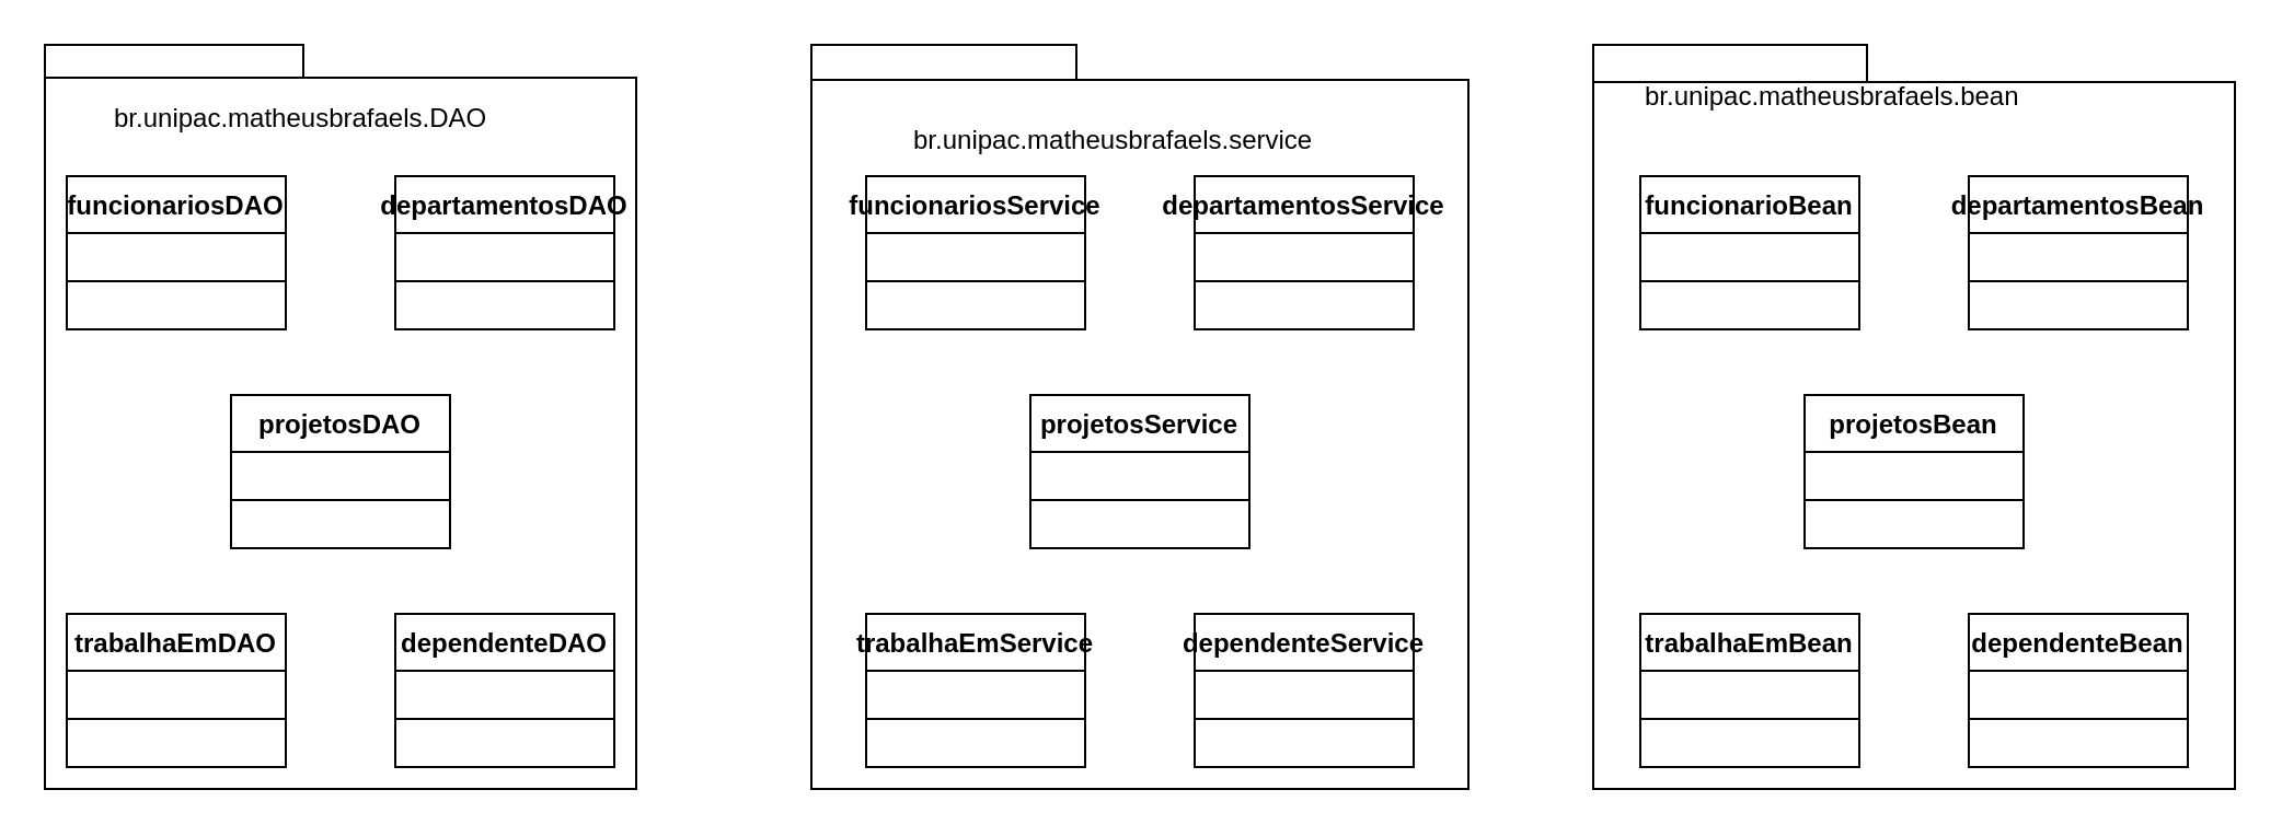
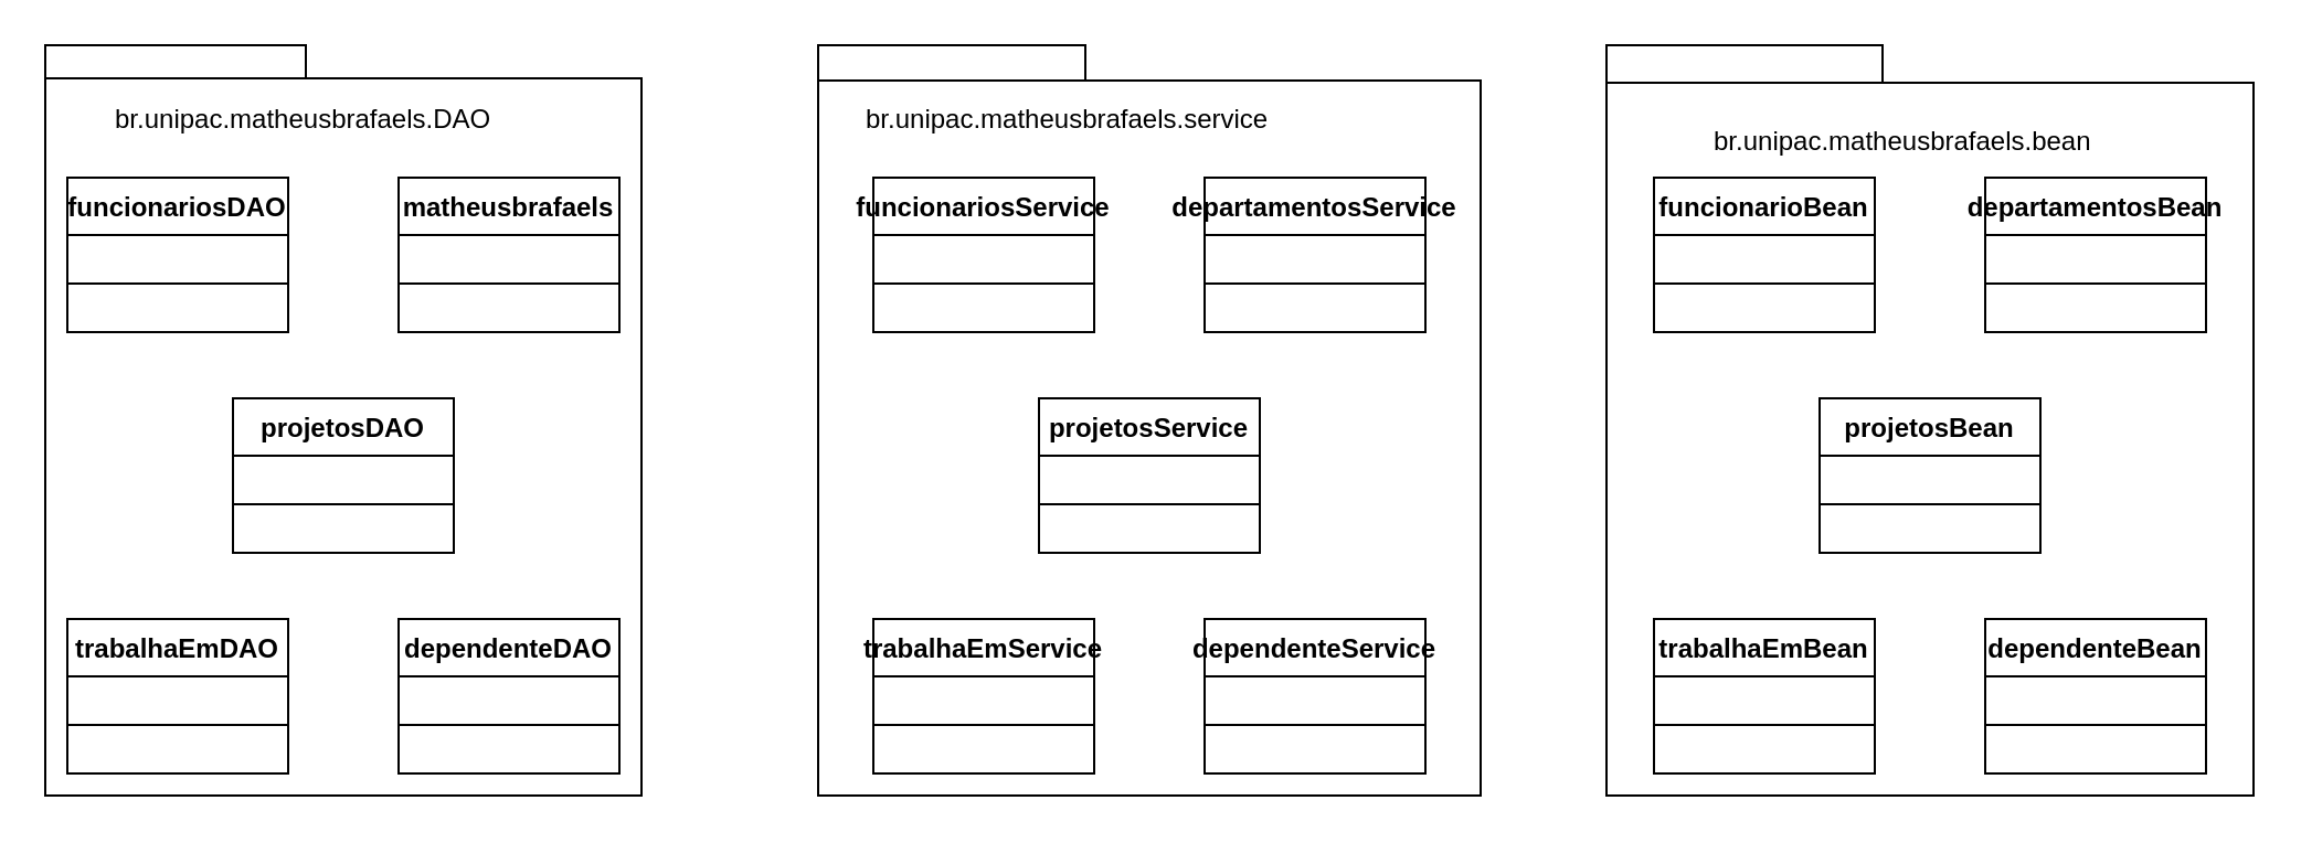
- <mxCell id="7" value="br.unipac.matheusbrafaels.bean" style="text;html=1;" vertex="1" parent="1"><mxGeometry x="748.5" y="30" width="200" height="30" as="geometry" /></mxCell>
+ <mxCell id="7" value="br.unipac.matheusbrafaels.bean" style="text;html=1;" vertex="1" parent="1"><mxGeometry x="773.5" y="50" width="200" height="30" as="geometry" /></mxCell>
- <mxCell id="6" value="br.unipac.matheusbrafaels.service" style="text;html=1;" vertex="1" parent="1"><mxGeometry x="415" y="50" width="210" height="30" as="geometry" /></mxCell>
+ <mxCell id="6" value="br.unipac.matheusbrafaels.service" style="text;html=1;" vertex="1" parent="1"><mxGeometry x="390" y="40" width="210" height="30" as="geometry" /></mxCell>
- <mxCell id="10" value="departamentosDAO" style="swimlane;fontStyle=1;align=center;verticalAlign=top;childLayout=stackLayout;horizontal=1;startSize=26;horizontalStack=0;resizeParent=1;resizeParentMax=0;resizeLast=0;collapsible=1;marginBottom=0;" vertex="1" parent="1"><mxGeometry x="180" y="80" width="100" height="70" as="geometry" /></mxCell>
+ <mxCell id="10" value="matheusbrafaels" style="swimlane;fontStyle=1;align=center;verticalAlign=top;childLayout=stackLayout;horizontal=1;startSize=26;horizontalStack=0;resizeParent=1;resizeParentMax=0;resizeLast=0;collapsible=1;marginBottom=0;" vertex="1" parent="1"><mxGeometry x="180" y="80" width="100" height="70" as="geometry" /></mxCell>
